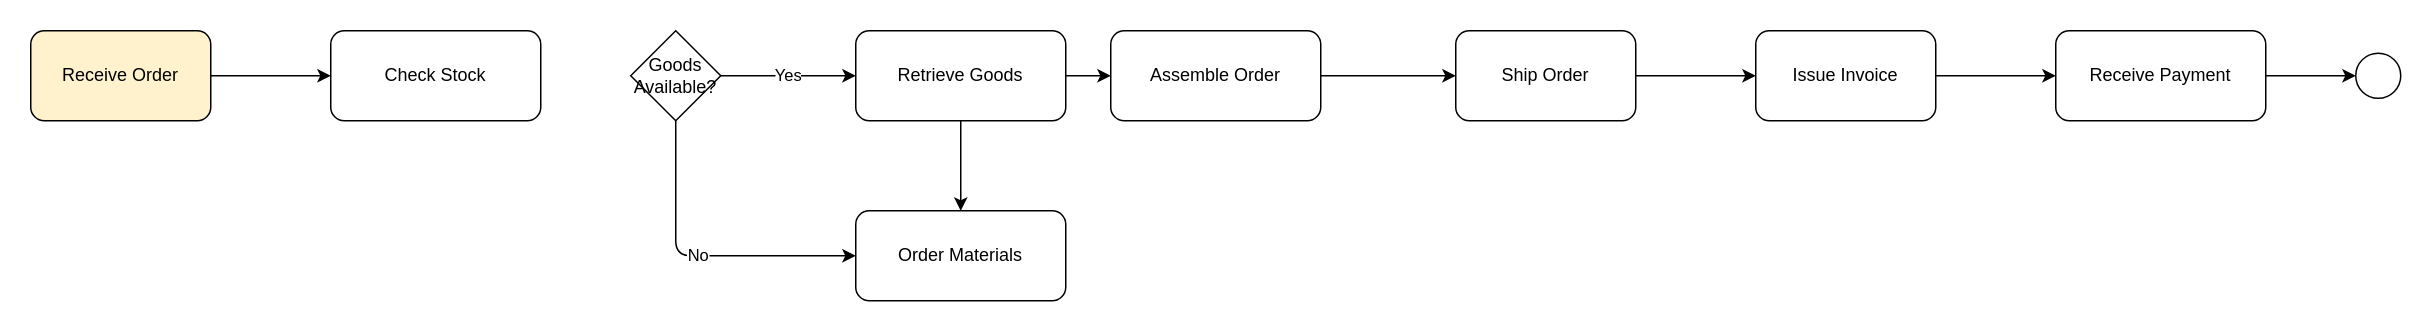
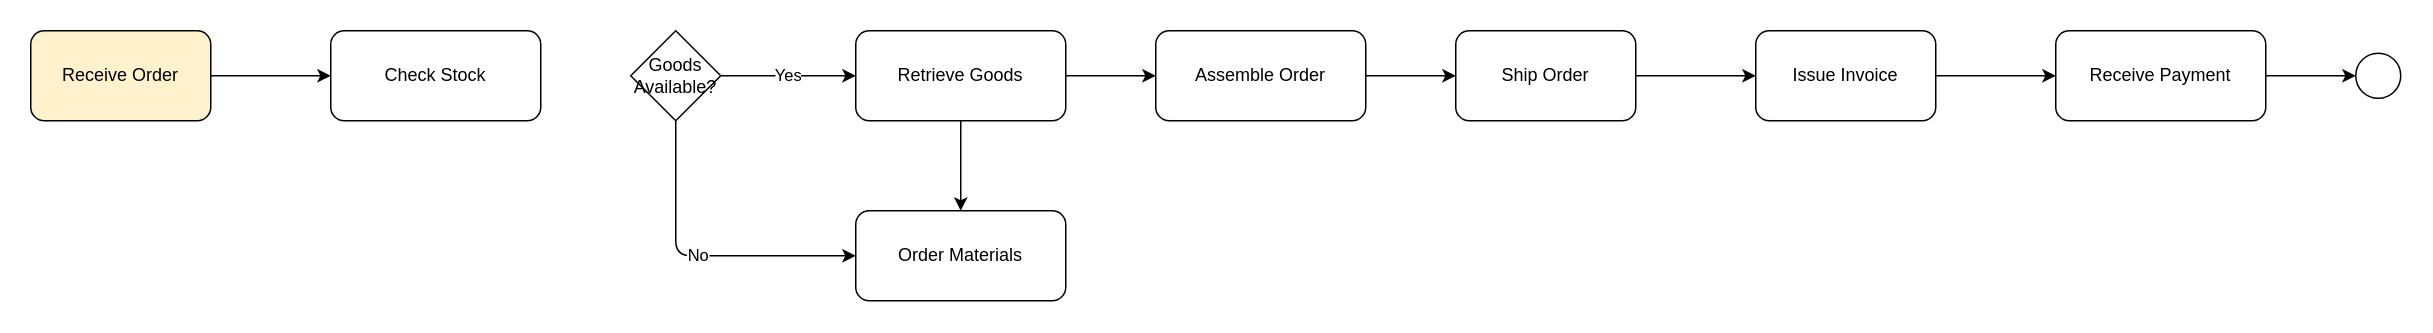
- <mxCell id="8" value="Assemble Order" style="rounded=1;whiteSpace=wrap;html=1;" vertex="1" parent="1"><mxGeometry x="740" y="20" width="140" height="60" as="geometry" /></mxCell>
+ <mxCell id="8" value="Assemble Order" style="rounded=1;whiteSpace=wrap;html=1;" vertex="1" parent="1"><mxGeometry x="770" y="20" width="140" height="60" as="geometry" /></mxCell>
